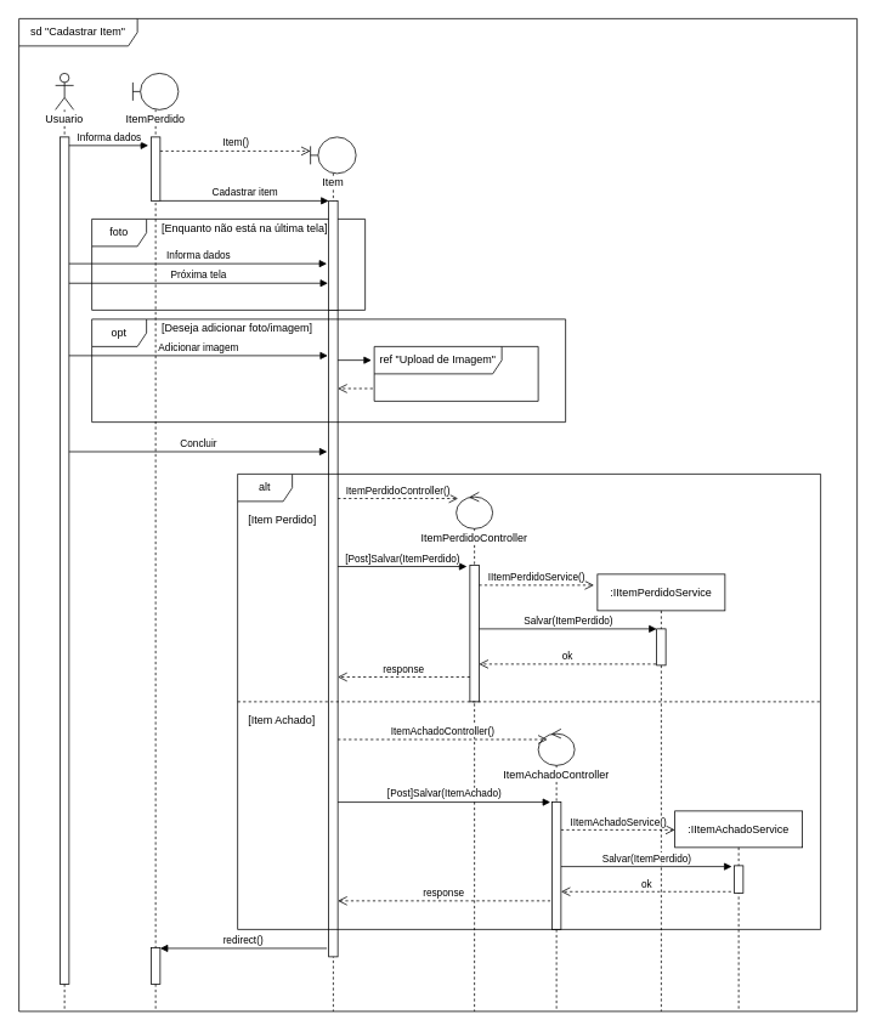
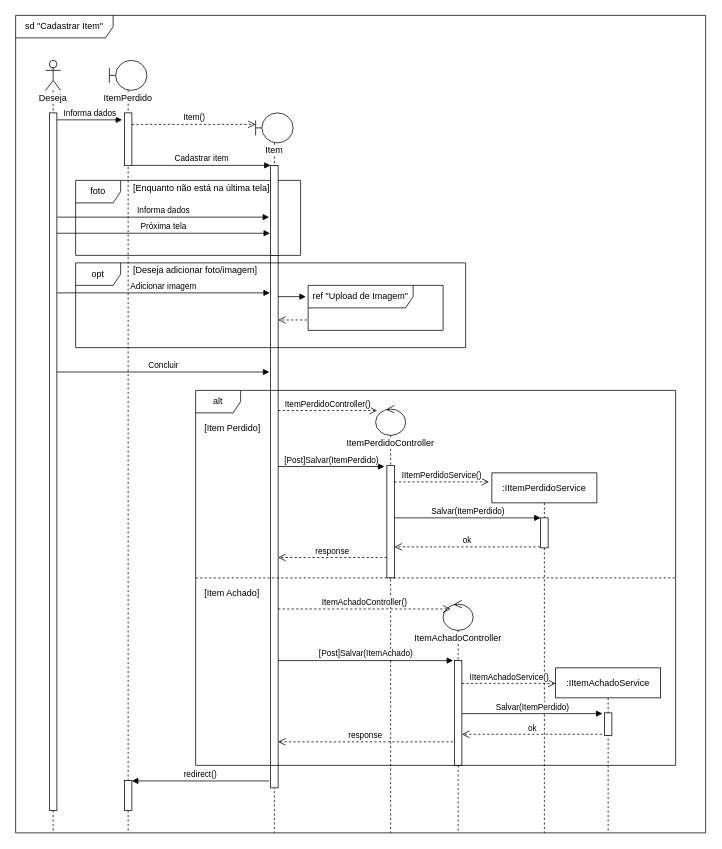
- <mxCell id="4" value="Usuario" style="shape=umlLifeline;participant=umlActor;perimeter=lifelinePerimeter;whiteSpace=wrap;html=1;container=1;collapsible=0;recursiveResize=0;verticalAlign=top;spacingTop=36;labelBackgroundColor=#ffffff;outlineConnect=0;" parent="1" vertex="1"><mxGeometry x="60" y="80" width="20" height="1030" as="geometry" /></mxCell>
+ <mxCell id="4" value="Deseja" style="shape=umlLifeline;participant=umlActor;perimeter=lifelinePerimeter;whiteSpace=wrap;html=1;container=1;collapsible=0;recursiveResize=0;verticalAlign=top;spacingTop=36;labelBackgroundColor=#ffffff;outlineConnect=0;" parent="1" vertex="1"><mxGeometry x="60" y="80" width="20" height="1030" as="geometry" /></mxCell>
